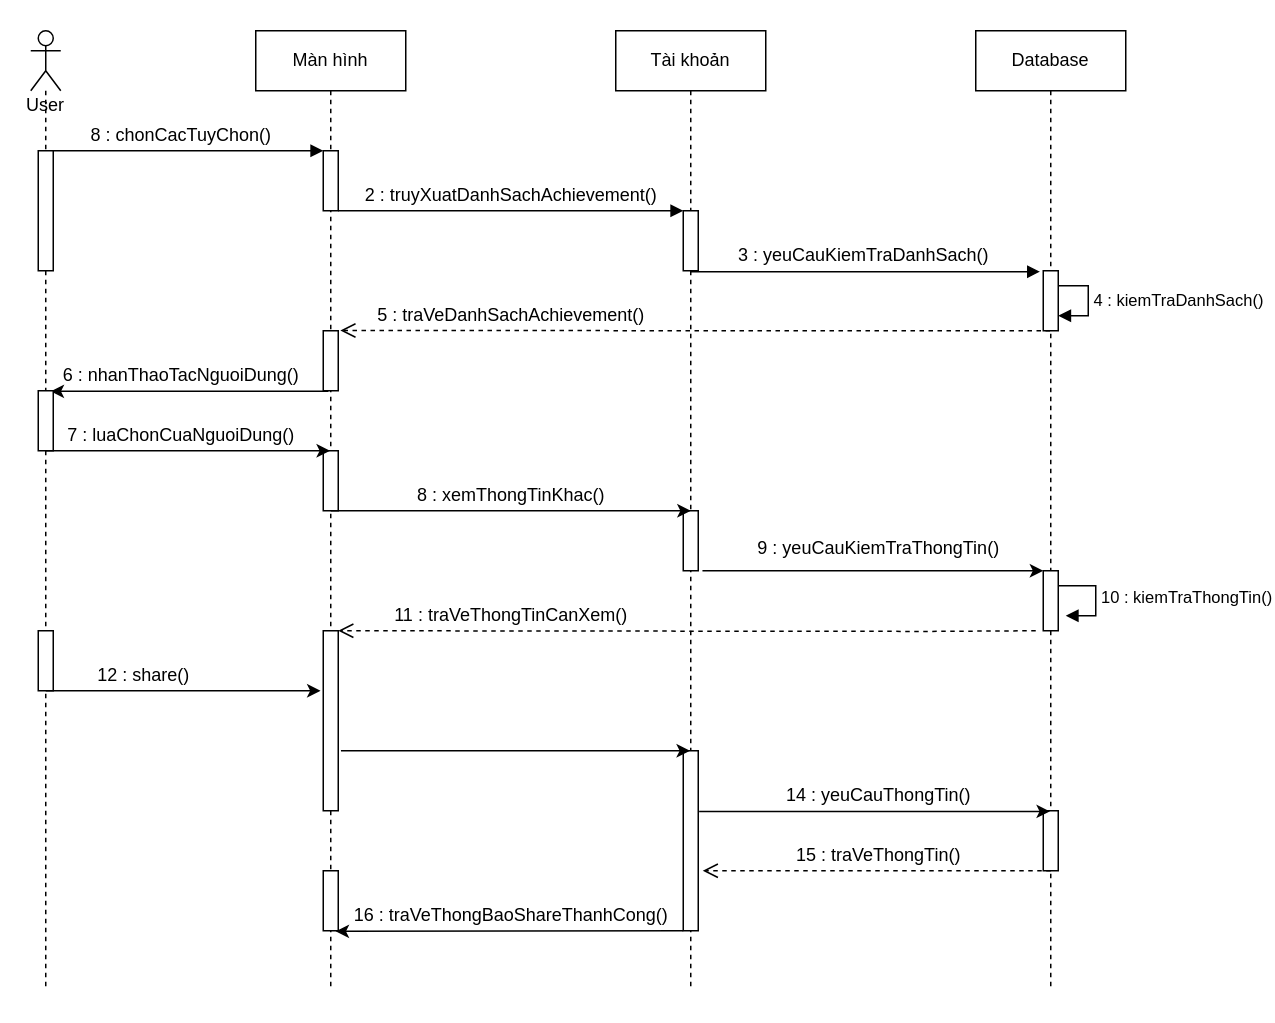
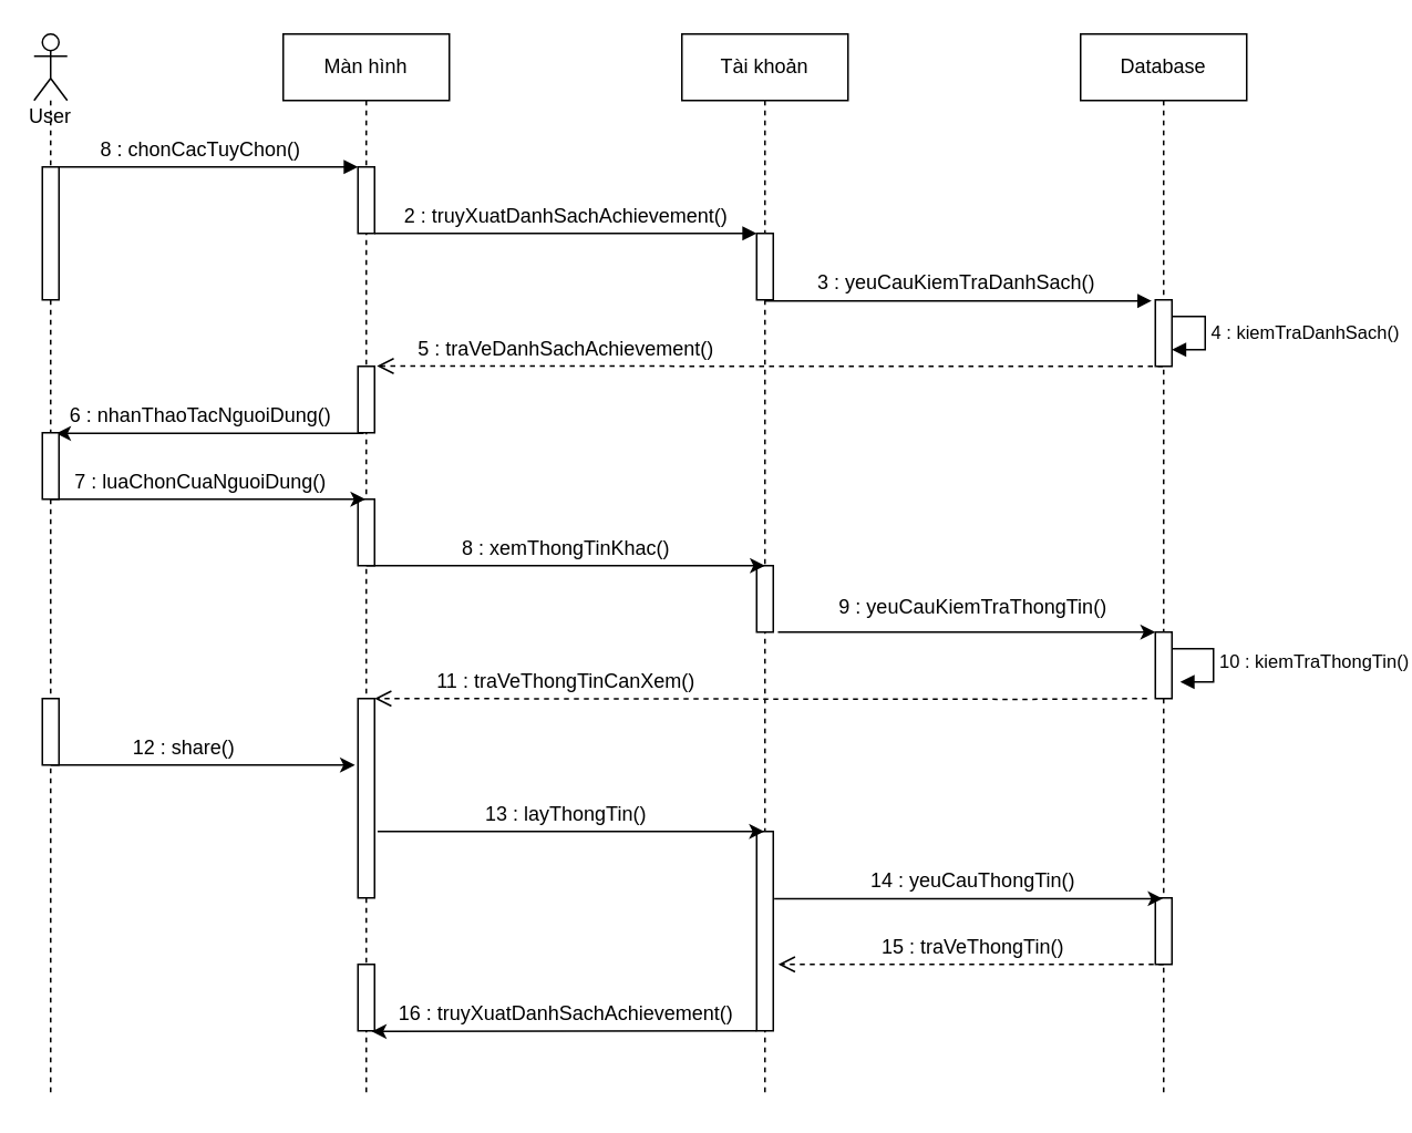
- <mxCell id="36" value="12 : share()" style="text;html=1;align=center;verticalAlign=middle;resizable=0;points=[];autosize=1;" vertex="1" parent="1"><mxGeometry x="55" y="440" width="80" height="20" as="geometry" /></mxCell>
+ <mxCell id="36" value="12 : share()" style="text;html=1;align=center;verticalAlign=middle;resizable=0;points=[];autosize=1;" vertex="1" parent="1"><mxGeometry x="70" y="440" width="80" height="20" as="geometry" /></mxCell>
+ <mxCell id="43" value="13 : layThongTin()" style="text;html=1;align=center;verticalAlign=middle;resizable=0;points=[];autosize=1;" vertex="1" parent="1"><mxGeometry x="285" y="480" width="110" height="20" as="geometry" /></mxCell>
- <mxCell id="49" value="16 : traVeThongBaoShareThanhCong()" style="text;html=1;align=center;verticalAlign=middle;resizable=0;points=[];autosize=1;" vertex="1" parent="1"><mxGeometry x="225" y="600" width="230" height="20" as="geometry" /></mxCell>
+ <mxCell id="49" value="16 : truyXuatDanhSachAchievement()" style="text;html=1;align=center;verticalAlign=middle;resizable=0;points=[];autosize=1;" vertex="1" parent="1"><mxGeometry x="225" y="600" width="230" height="20" as="geometry" /></mxCell>
